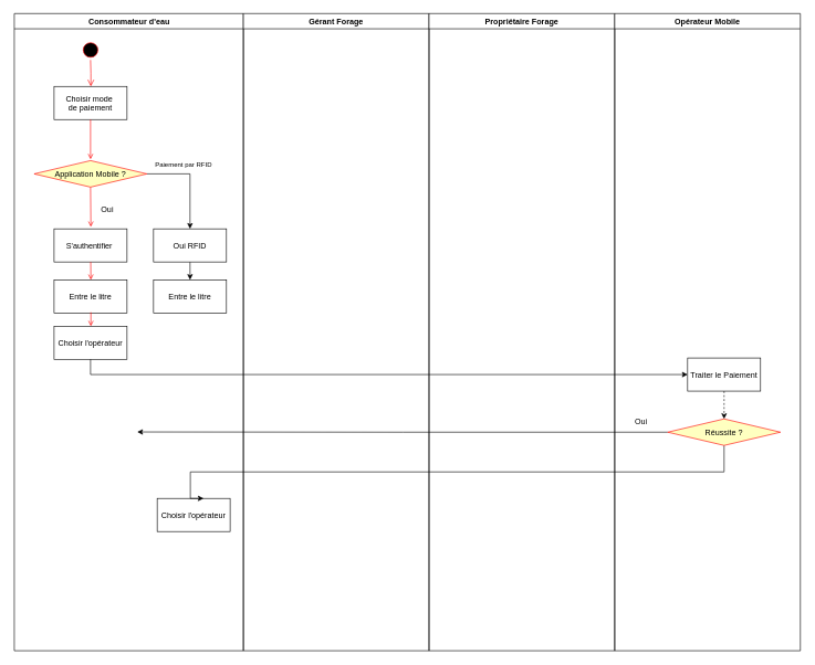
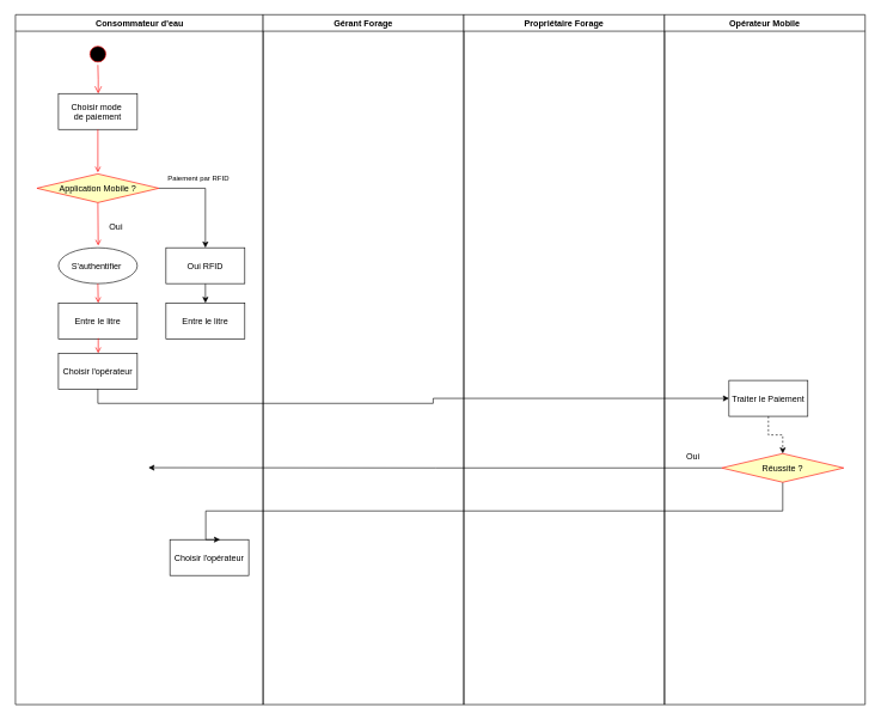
- <mxCell id="7" value="S'authentifier " style="" parent="2" vertex="1"><mxGeometry x="60" y="325" width="110" height="50" as="geometry" /></mxCell>
+ <mxCell id="7" value="S'authentifier " style="ellipse;" parent="2" vertex="1"><mxGeometry x="60" y="325" width="110" height="50" as="geometry" /></mxCell>
- <mxCell id="24" value="Traiter le Paiement" style="" vertex="1" parent="22"><mxGeometry x="110" y="520" width="110" height="50" as="geometry" /></mxCell>
+ <mxCell id="24" value="Traiter le Paiement" style="" vertex="1" parent="22"><mxGeometry x="90" y="510" width="110" height="50" as="geometry" /></mxCell>
